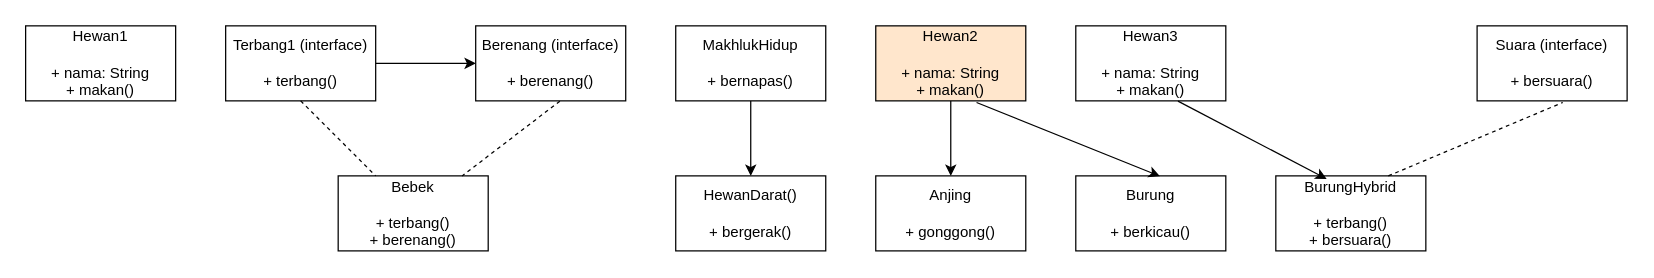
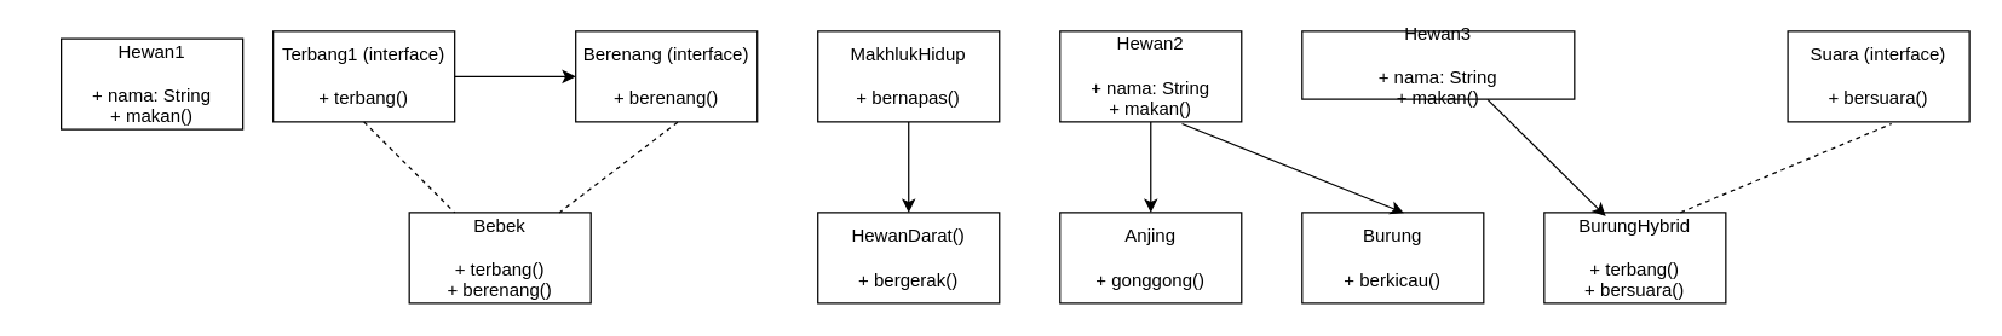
- <mxCell id="2" value="Hewan1&lt;div&gt;&lt;br&gt;&lt;div&gt;+ nama: String&lt;/div&gt;&lt;div&gt;+ makan()&lt;/div&gt;&lt;/div&gt;" style="rounded=0;whiteSpace=wrap;html=1;" vertex="1" parent="1"><mxGeometry x="20" y="20" width="120" height="60" as="geometry" /></mxCell>
+ <mxCell id="2" value="Hewan1&lt;div&gt;&lt;br&gt;&lt;div&gt;+ nama: String&lt;/div&gt;&lt;div&gt;+ makan()&lt;/div&gt;&lt;/div&gt;" style="rounded=0;whiteSpace=wrap;html=1;" vertex="1" parent="1"><mxGeometry x="40" y="25" width="120" height="60" as="geometry" /></mxCell>
- <mxCell id="13" value="Hewan2&lt;div&gt;&lt;br&gt;&lt;/div&gt;&lt;div&gt;+ nama: String&lt;/div&gt;&lt;div&gt;+ makan()&lt;/div&gt;" style="rounded=0;whiteSpace=wrap;html=1;fillColor=#ffe6cc;" vertex="1" parent="1"><mxGeometry x="700" y="20" width="120" height="60" as="geometry" /></mxCell>
+ <mxCell id="13" value="Hewan2&lt;div&gt;&lt;br&gt;&lt;/div&gt;&lt;div&gt;+ nama: String&lt;/div&gt;&lt;div&gt;+ makan()&lt;/div&gt;" style="rounded=0;whiteSpace=wrap;html=1;" vertex="1" parent="1"><mxGeometry x="700" y="20" width="120" height="60" as="geometry" /></mxCell>
- <mxCell id="15" value="Hewan3&lt;div&gt;&lt;br&gt;&lt;/div&gt;&lt;div&gt;+ nama: String&lt;/div&gt;&lt;div&gt;+ makan()&lt;/div&gt;" style="rounded=0;whiteSpace=wrap;html=1;" vertex="1" parent="1"><mxGeometry x="860" y="20" width="120" height="60" as="geometry" /></mxCell>
+ <mxCell id="15" value="Hewan3&lt;div&gt;&lt;br&gt;&lt;/div&gt;&lt;div&gt;+ nama: String&lt;/div&gt;&lt;div&gt;+ makan()&lt;/div&gt;" style="rounded=0;whiteSpace=wrap;html=1;" vertex="1" parent="1"><mxGeometry x="860" y="20" width="180" height="45" as="geometry" /></mxCell>
